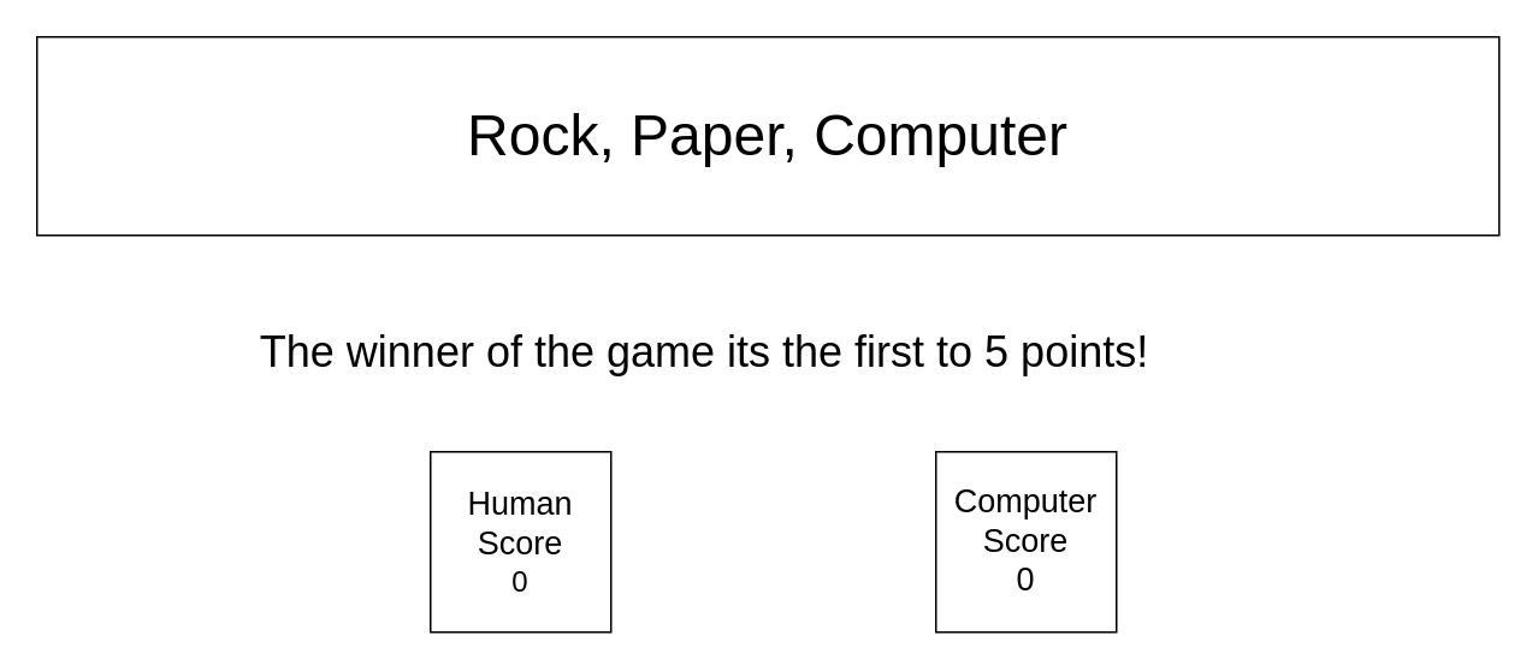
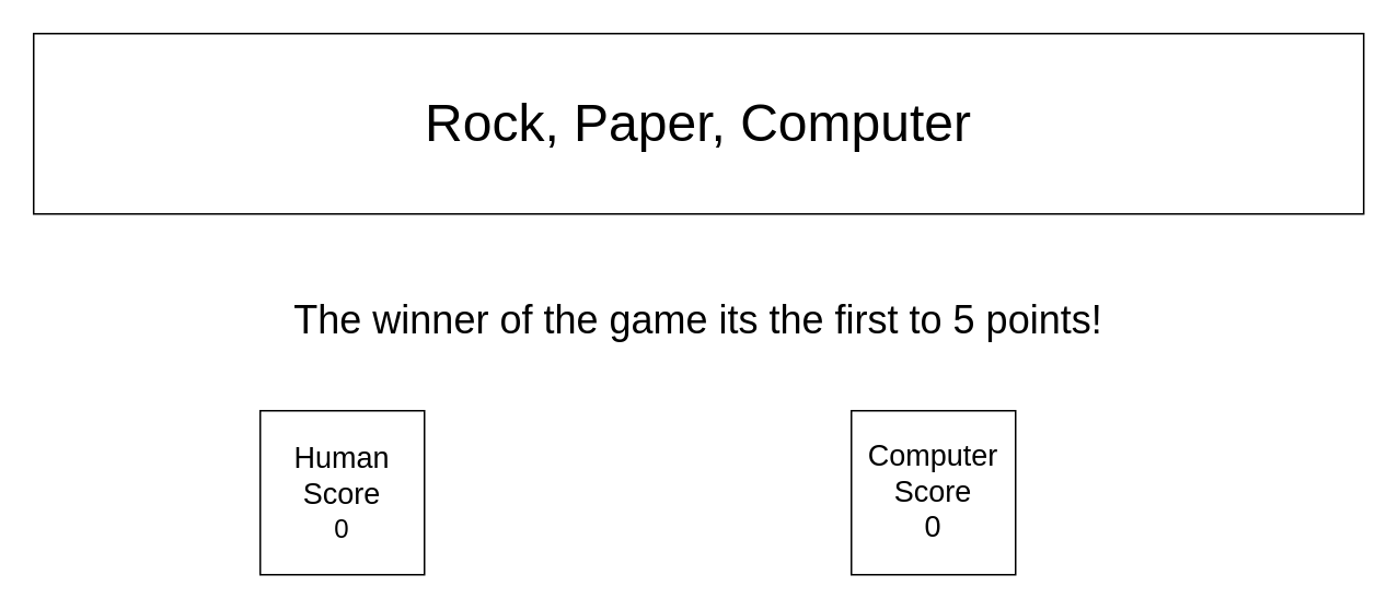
- <mxCell id="4" value="&lt;font style=&quot;font-size: 24px;&quot;&gt;The winner of the game its the first to 5 points!&lt;/font&gt;" style="text;html=1;align=center;verticalAlign=middle;whiteSpace=wrap;rounded=0;" vertex="1" parent="1"><mxGeometry x="140" y="180" width="500" height="30" as="geometry" /></mxCell>
+ <mxCell id="4" value="&lt;font style=&quot;font-size: 24px;&quot;&gt;The winner of the game its the first to 5 points!&lt;/font&gt;" style="text;html=1;align=center;verticalAlign=middle;whiteSpace=wrap;rounded=0;" vertex="1" parent="1"><mxGeometry x="175" y="180" width="500" height="30" as="geometry" /></mxCell>
- <mxCell id="5" value="&lt;font style=&quot;font-size: 18px;&quot;&gt;Human Score&lt;/font&gt;&lt;div&gt;&lt;font size=&quot;3&quot;&gt;0&lt;/font&gt;&lt;/div&gt;" style="rounded=0;whiteSpace=wrap;html=1;" vertex="1" parent="1"><mxGeometry x="238" y="250" width="100" height="100" as="geometry" /></mxCell>
+ <mxCell id="5" value="&lt;font style=&quot;font-size: 18px;&quot;&gt;Human Score&lt;/font&gt;&lt;div&gt;&lt;font size=&quot;3&quot;&gt;0&lt;/font&gt;&lt;/div&gt;" style="rounded=0;whiteSpace=wrap;html=1;" vertex="1" parent="1"><mxGeometry x="158" y="250" width="100" height="100" as="geometry" /></mxCell>
